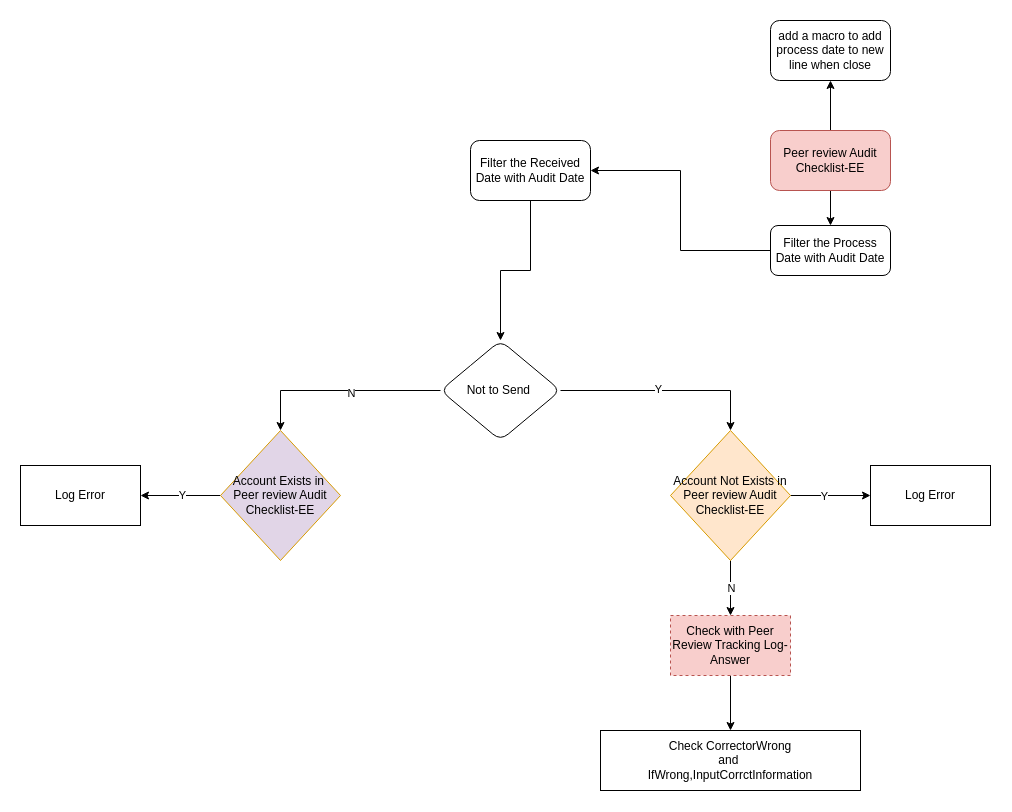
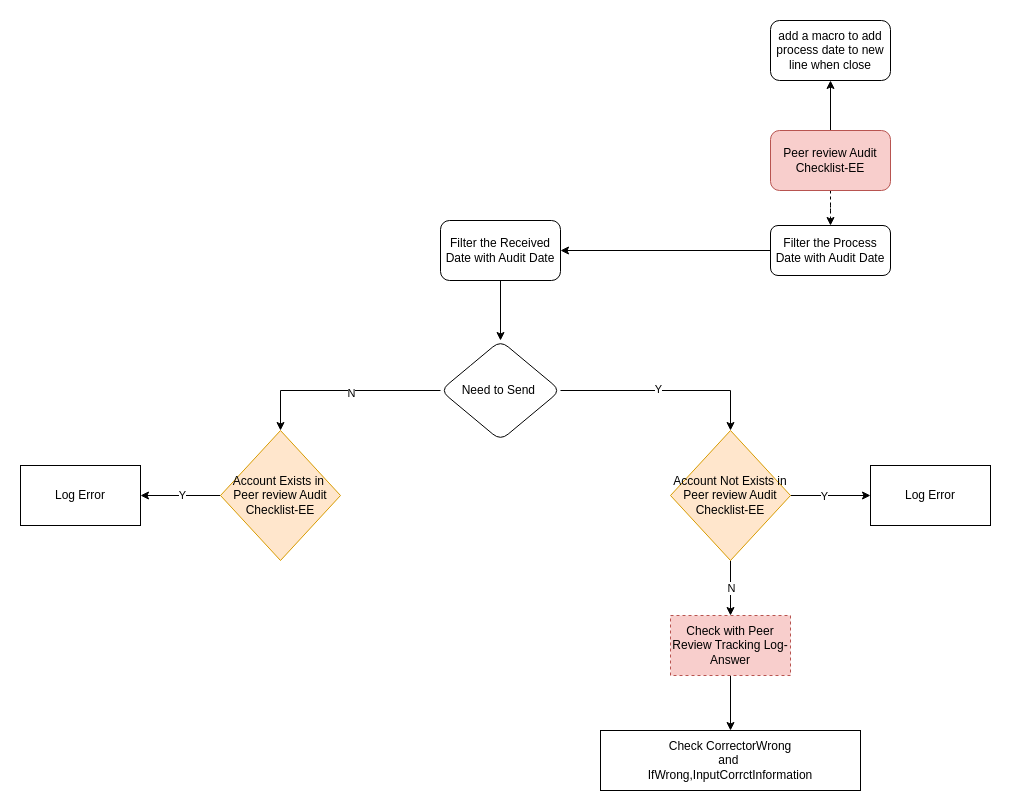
- <mxCell id="3" value="Filter the Received Date with Audit Date" style="whiteSpace=wrap;html=1;rounded=1;" vertex="1" parent="1"><mxGeometry x="470" y="140" width="120" height="60" as="geometry" /></mxCell>
+ <mxCell id="3" value="Filter the Received Date with Audit Date" style="whiteSpace=wrap;html=1;rounded=1;" vertex="1" parent="1"><mxGeometry x="440" y="220" width="120" height="60" as="geometry" /></mxCell>
- <mxCell id="4" value="" style="edgeStyle=orthogonalEdgeStyle;rounded=0;orthogonalLoop=1;jettySize=auto;html=1;" edge="1" parent="1" source="6" target="13"><mxGeometry relative="1" as="geometry" /></mxCell>
+ <mxCell id="4" value="" style="edgeStyle=orthogonalEdgeStyle;rounded=0;orthogonalLoop=1;jettySize=auto;html=1;dashed=1;" edge="1" parent="1" source="6" target="13"><mxGeometry relative="1" as="geometry" /></mxCell>
- <mxCell id="11" value="Not to Send&amp;nbsp;" style="rhombus;whiteSpace=wrap;html=1;rounded=1;" vertex="1" parent="1"><mxGeometry x="440" y="340" width="120" height="100" as="geometry" /></mxCell>
+ <mxCell id="11" value="Need to Send&amp;nbsp;" style="rhombus;whiteSpace=wrap;html=1;rounded=1;" vertex="1" parent="1"><mxGeometry x="440" y="340" width="120" height="100" as="geometry" /></mxCell>
- <mxCell id="17" value="Account Exists in&amp;nbsp;&lt;br&gt;Peer review Audit Checklist-EE" style="rhombus;whiteSpace=wrap;html=1;fillColor=#e1d5e7;strokeColor=#d79b00;" vertex="1" parent="1"><mxGeometry x="220" y="430" width="120" height="130" as="geometry" /></mxCell>
+ <mxCell id="17" value="Account Exists in&amp;nbsp;&lt;br&gt;Peer review Audit Checklist-EE" style="rhombus;whiteSpace=wrap;html=1;fillColor=#ffe6cc;strokeColor=#d79b00;" vertex="1" parent="1"><mxGeometry x="220" y="430" width="120" height="130" as="geometry" /></mxCell>
